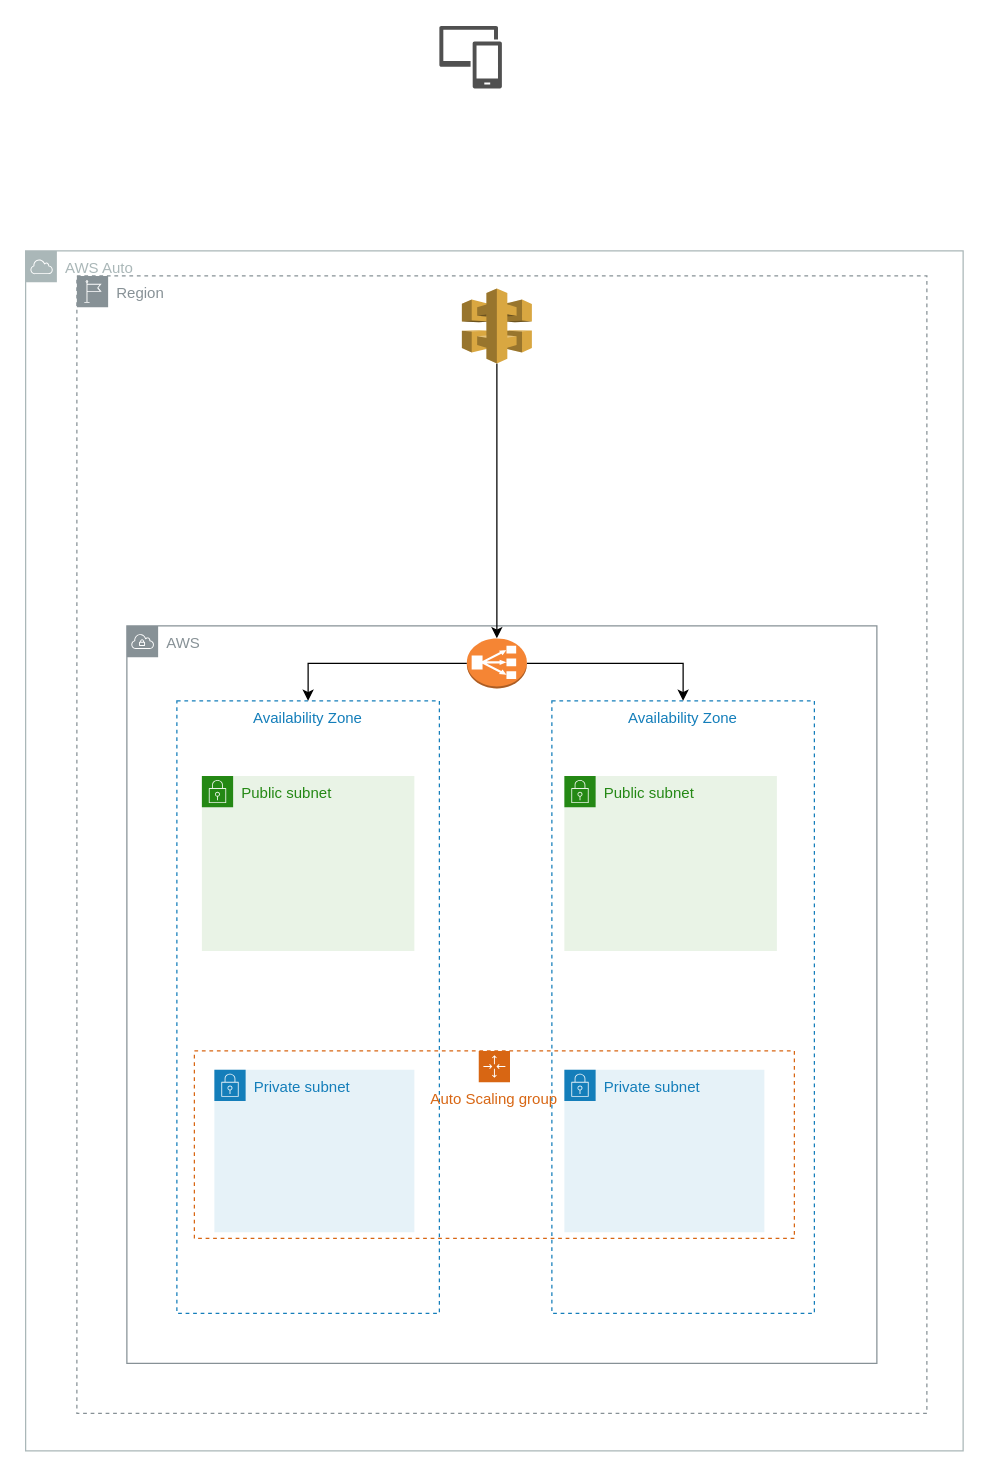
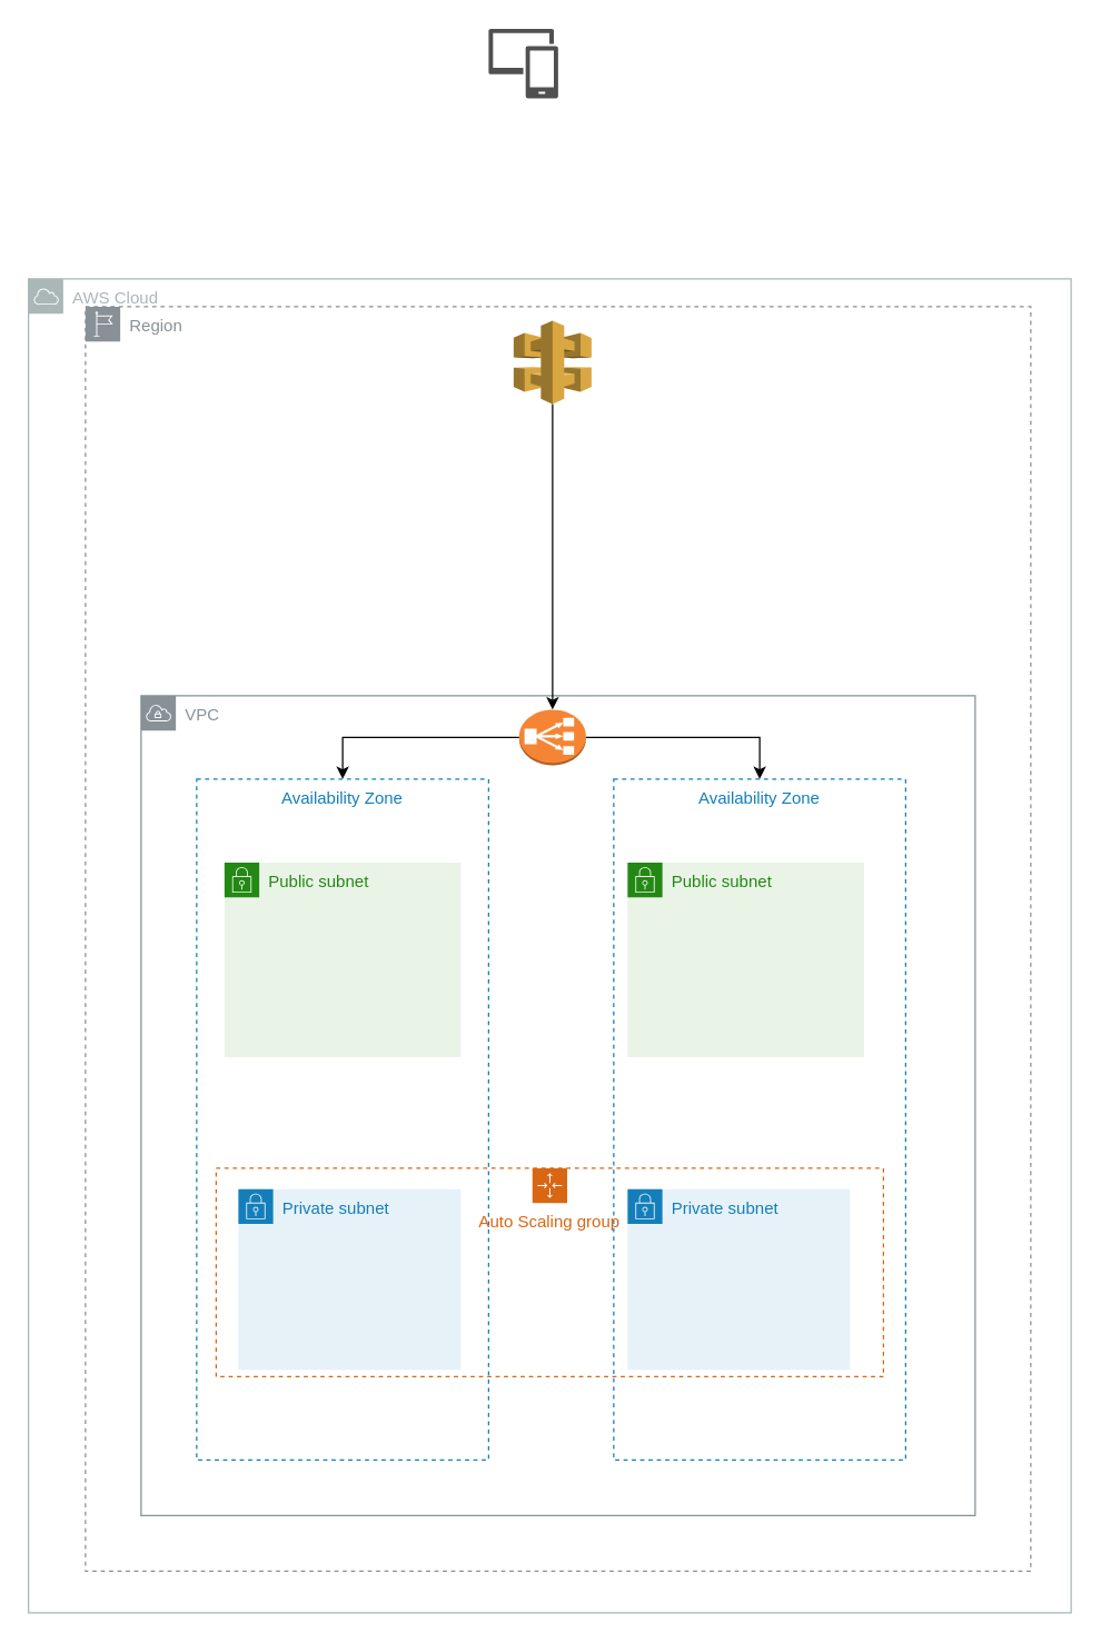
- <mxCell id="2" value="AWS Auto" style="sketch=0;outlineConnect=0;gradientColor=none;html=1;whiteSpace=wrap;fontSize=12;fontStyle=0;shape=mxgraph.aws4.group;grIcon=mxgraph.aws4.group_aws_cloud;strokeColor=#AAB7B8;fillColor=none;verticalAlign=top;align=left;spacingLeft=30;fontColor=#AAB7B8;dashed=0;" parent="1" vertex="1"><mxGeometry x="20" y="200" width="750" height="960" as="geometry" /></mxCell>
+ <mxCell id="2" value="AWS Cloud" style="sketch=0;outlineConnect=0;gradientColor=none;html=1;whiteSpace=wrap;fontSize=12;fontStyle=0;shape=mxgraph.aws4.group;grIcon=mxgraph.aws4.group_aws_cloud;strokeColor=#AAB7B8;fillColor=none;verticalAlign=top;align=left;spacingLeft=30;fontColor=#AAB7B8;dashed=0;" parent="1" vertex="1"><mxGeometry x="20" y="200" width="750" height="960" as="geometry" /></mxCell>
- <mxCell id="4" value="AWS" style="sketch=0;outlineConnect=0;gradientColor=none;html=1;whiteSpace=wrap;fontSize=12;fontStyle=0;shape=mxgraph.aws4.group;grIcon=mxgraph.aws4.group_vpc;strokeColor=#879196;fillColor=none;verticalAlign=top;align=left;spacingLeft=30;fontColor=#879196;dashed=0;" parent="1" vertex="1"><mxGeometry x="101" y="500" width="600" height="590" as="geometry" /></mxCell>
+ <mxCell id="4" value="VPC" style="sketch=0;outlineConnect=0;gradientColor=none;html=1;whiteSpace=wrap;fontSize=12;fontStyle=0;shape=mxgraph.aws4.group;grIcon=mxgraph.aws4.group_vpc;strokeColor=#879196;fillColor=none;verticalAlign=top;align=left;spacingLeft=30;fontColor=#879196;dashed=0;" parent="1" vertex="1"><mxGeometry x="101" y="500" width="600" height="590" as="geometry" /></mxCell>
